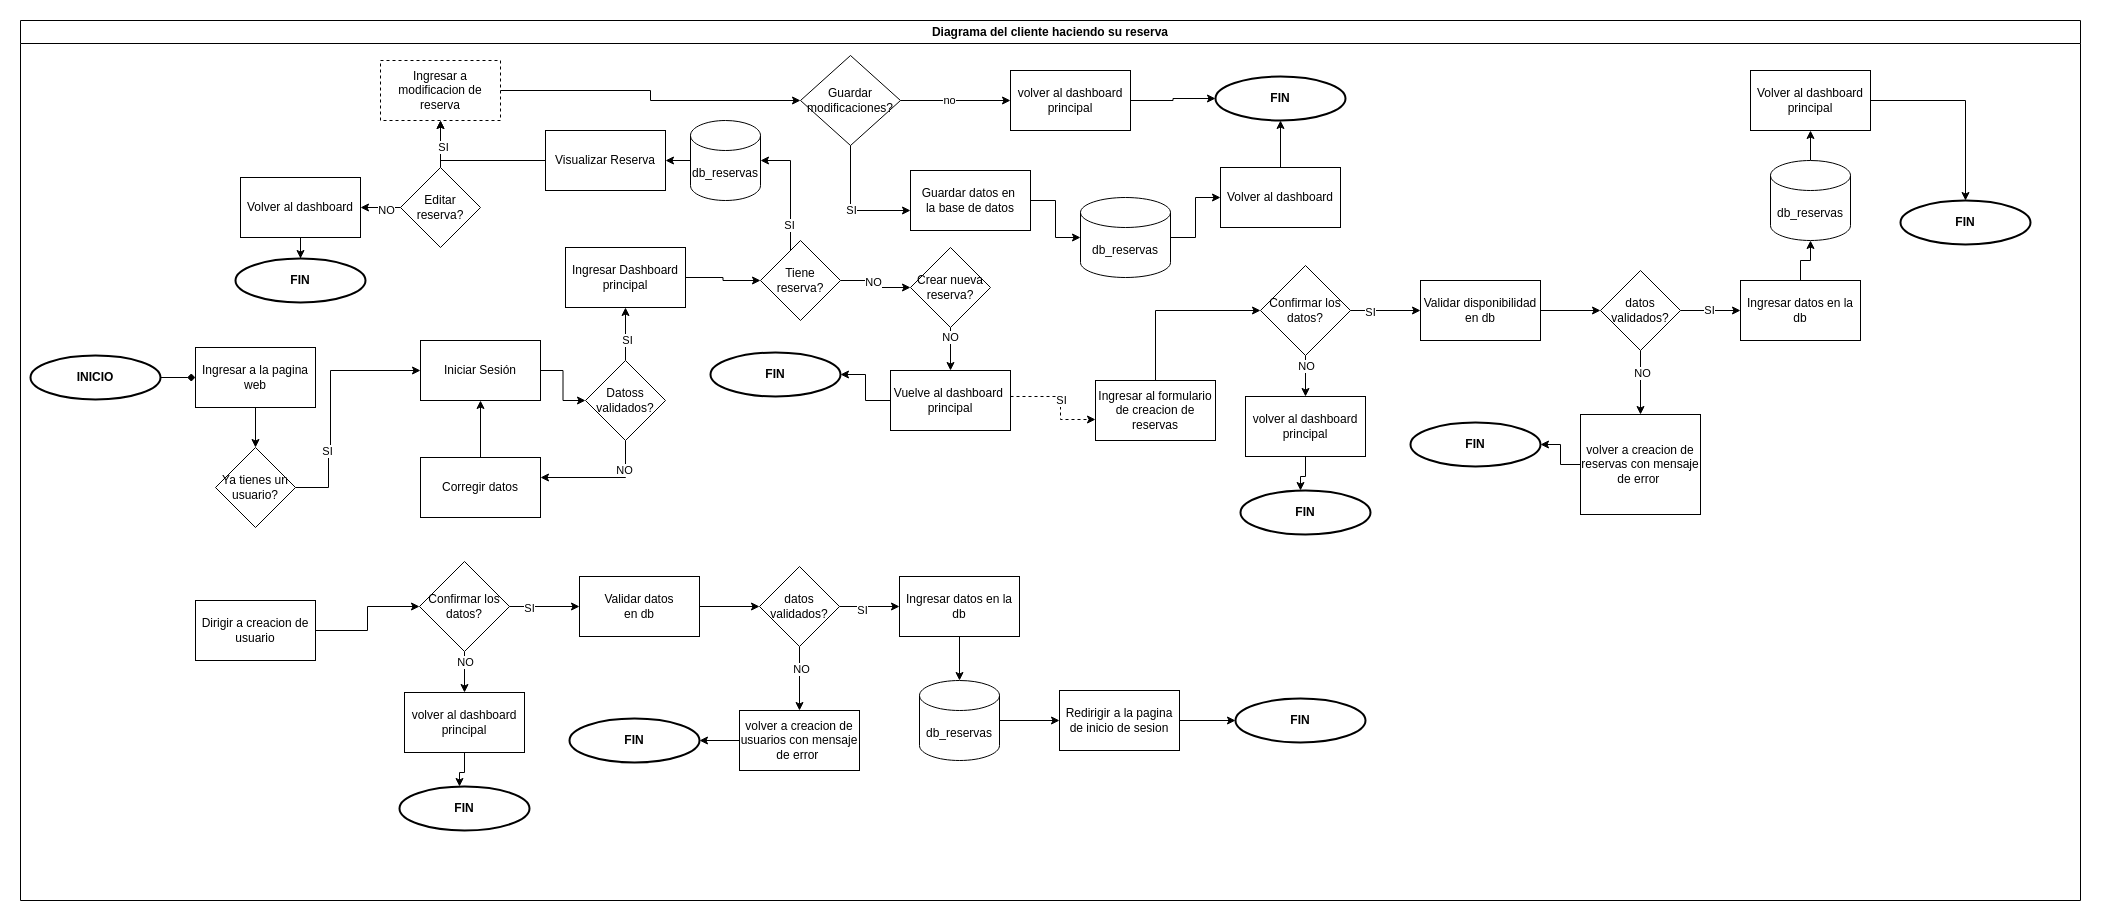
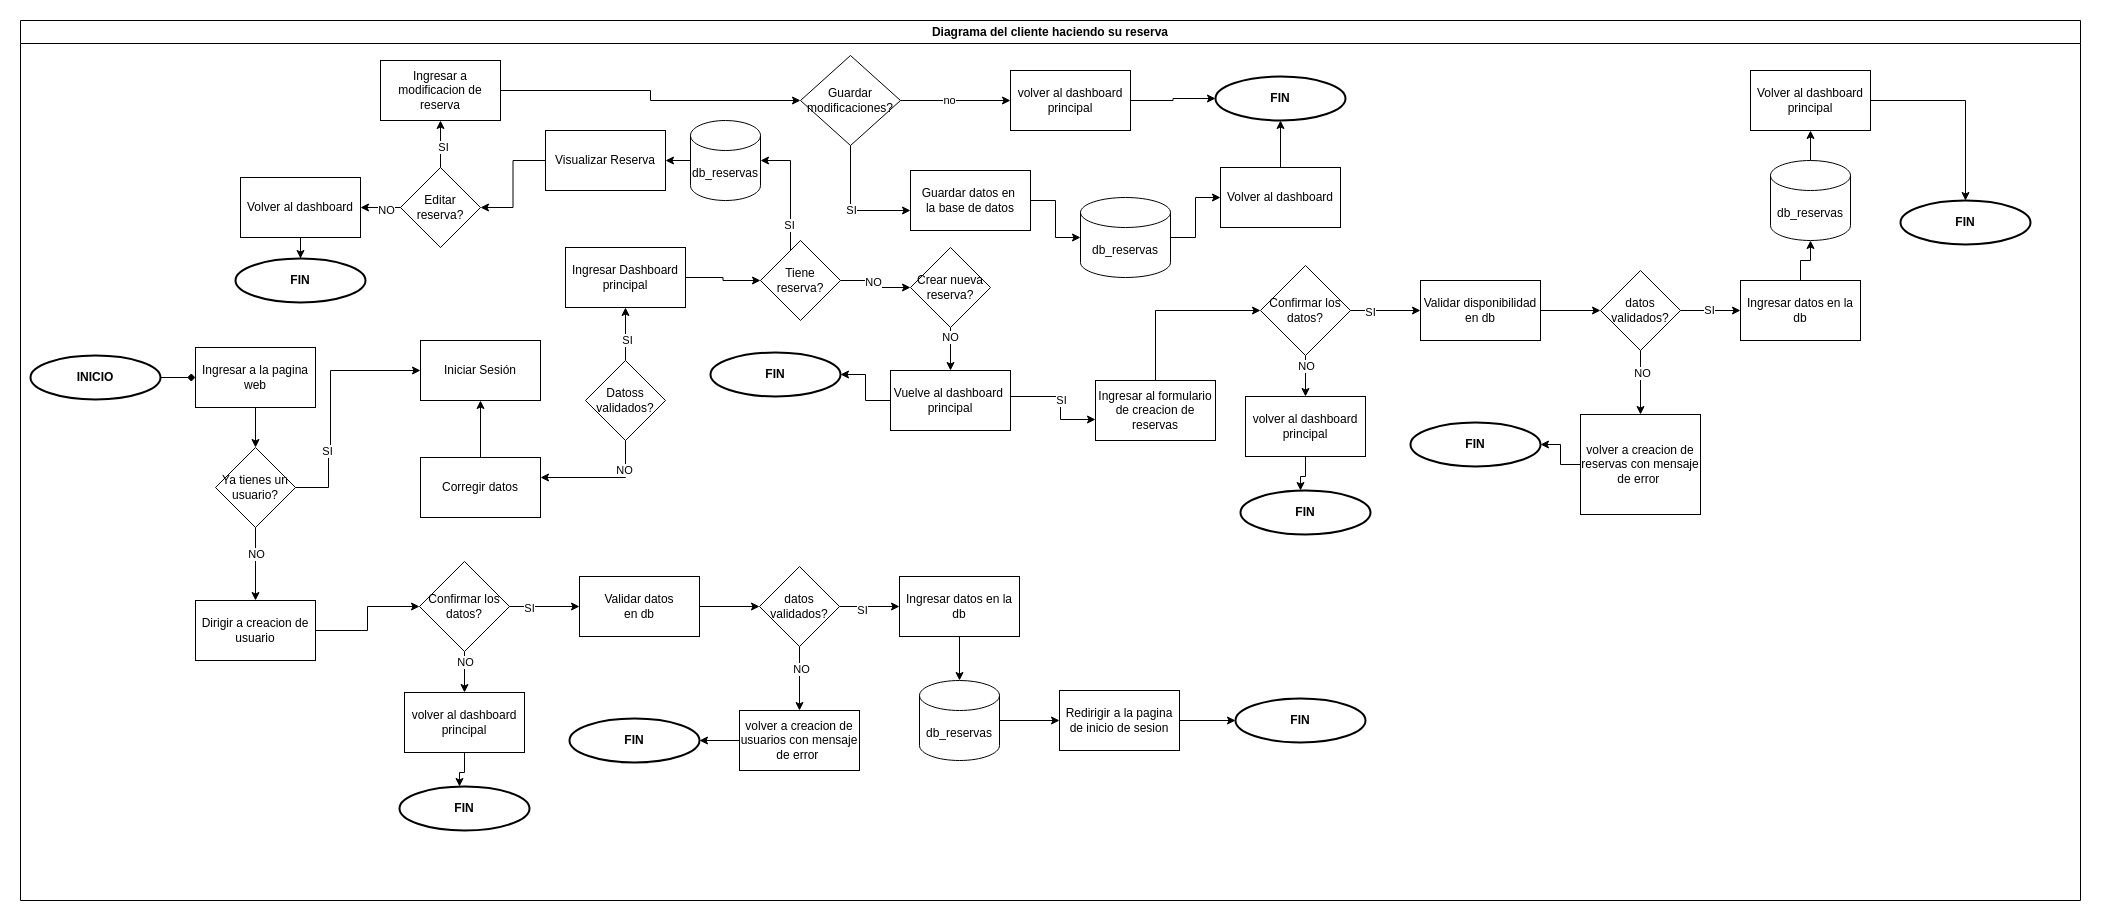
- <mxCell id="42" value="Ingresar a modificacion de reserva" style="rounded=0;whiteSpace=wrap;html=1;dashed=1;" vertex="1" parent="2"><mxGeometry x="360" y="40" width="120" height="60" as="geometry" /></mxCell>
+ <mxCell id="42" value="Ingresar a modificacion de reserva" style="rounded=0;whiteSpace=wrap;html=1;" vertex="1" parent="2"><mxGeometry x="360" y="40" width="120" height="60" as="geometry" /></mxCell>
- <mxCell id="21" value="" style="edgeStyle=orthogonalEdgeStyle;rounded=0;orthogonalLoop=1;jettySize=auto;html=1;" edge="1" parent="2" source="22" target="42"><mxGeometry relative="1" as="geometry" /></mxCell>
+ <mxCell id="21" value="" style="edgeStyle=orthogonalEdgeStyle;rounded=0;orthogonalLoop=1;jettySize=auto;html=1;" edge="1" parent="2" source="22" target="33"><mxGeometry relative="1" as="geometry" /></mxCell>
- <mxCell id="7" style="edgeStyle=orthogonalEdgeStyle;rounded=0;orthogonalLoop=1;jettySize=auto;html=1;entryX=0;entryY=0.5;entryDx=0;entryDy=0;" edge="1" parent="2" source="8" target="13"><mxGeometry relative="1" as="geometry" /></mxCell>
- <mxCell id="84" style="edgeStyle=orthogonalEdgeStyle;rounded=0;orthogonalLoop=1;jettySize=auto;html=1;dashed=1;" edge="1" parent="2" source="28" target="82"><mxGeometry relative="1" as="geometry"><mxPoint x="1100" y="399" as="targetPoint" /><mxPoint x="1030" y="420" as="sourcePoint" /><Array as="points"><mxPoint x="1040" y="376" /><mxPoint x="1040" y="399" /></Array></mxGeometry></mxCell>
+ <mxCell id="84" style="edgeStyle=orthogonalEdgeStyle;rounded=0;orthogonalLoop=1;jettySize=auto;html=1;" edge="1" parent="2" source="28" target="82"><mxGeometry relative="1" as="geometry"><mxPoint x="1100" y="399" as="targetPoint" /><mxPoint x="1030" y="420" as="sourcePoint" /><Array as="points"><mxPoint x="1040" y="376" /><mxPoint x="1040" y="399" /></Array></mxGeometry></mxCell>
+ <mxCell id="78" value="" style="edgeStyle=orthogonalEdgeStyle;rounded=0;orthogonalLoop=1;jettySize=auto;html=1;" edge="1" parent="2" source="80" target="81"><mxGeometry relative="1" as="geometry" /></mxCell>
+ <mxCell id="79" value="NO" style="edgeLabel;html=1;align=center;verticalAlign=middle;resizable=0;points=[];" vertex="1" connectable="0" parent="78"><mxGeometry x="-0.296" relative="1" as="geometry"><mxPoint as="offset" /></mxGeometry></mxCell>
